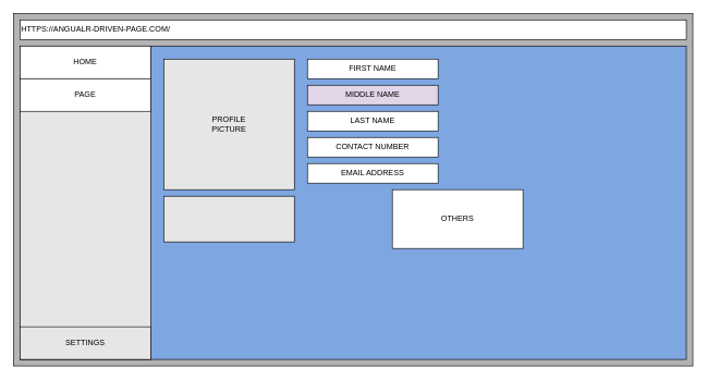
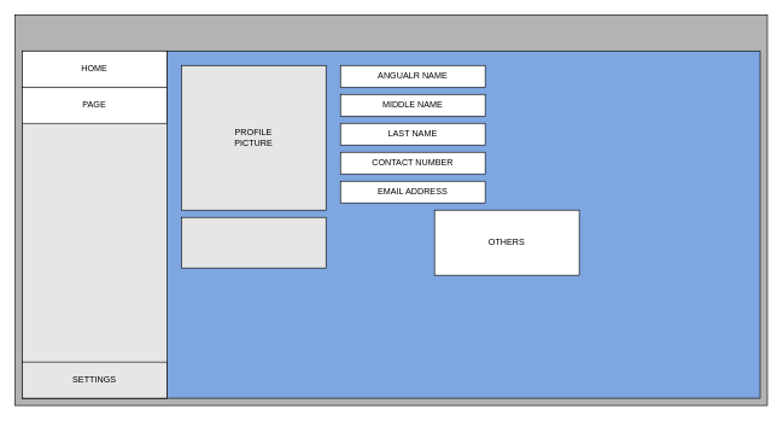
- <mxCell id="3" value="HTTPS://ANGUALR-DRIVEN-PAGE.COM/" style="rounded=0;whiteSpace=wrap;html=1;align=left;" vertex="1" parent="1"><mxGeometry x="30" y="30" width="1020" height="30" as="geometry" /></mxCell>
- <mxCell id="10" value="FIRST NAME" style="rounded=0;whiteSpace=wrap;html=1;fillColor=#FFFFFF;" vertex="1" parent="1"><mxGeometry x="470" y="90" width="200" height="30" as="geometry" /></mxCell>
+ <mxCell id="10" value="ANGUALR NAME" style="rounded=0;whiteSpace=wrap;html=1;fillColor=#FFFFFF;" vertex="1" parent="1"><mxGeometry x="470" y="90" width="200" height="30" as="geometry" /></mxCell>
- <mxCell id="11" value="MIDDLE NAME" style="rounded=0;whiteSpace=wrap;html=1;fillColor=#e1d5e7;" vertex="1" parent="1"><mxGeometry x="470" y="130" width="200" height="30" as="geometry" /></mxCell>
+ <mxCell id="11" value="MIDDLE NAME" style="rounded=0;whiteSpace=wrap;html=1;fillColor=#FFFFFF;" vertex="1" parent="1"><mxGeometry x="470" y="130" width="200" height="30" as="geometry" /></mxCell>
